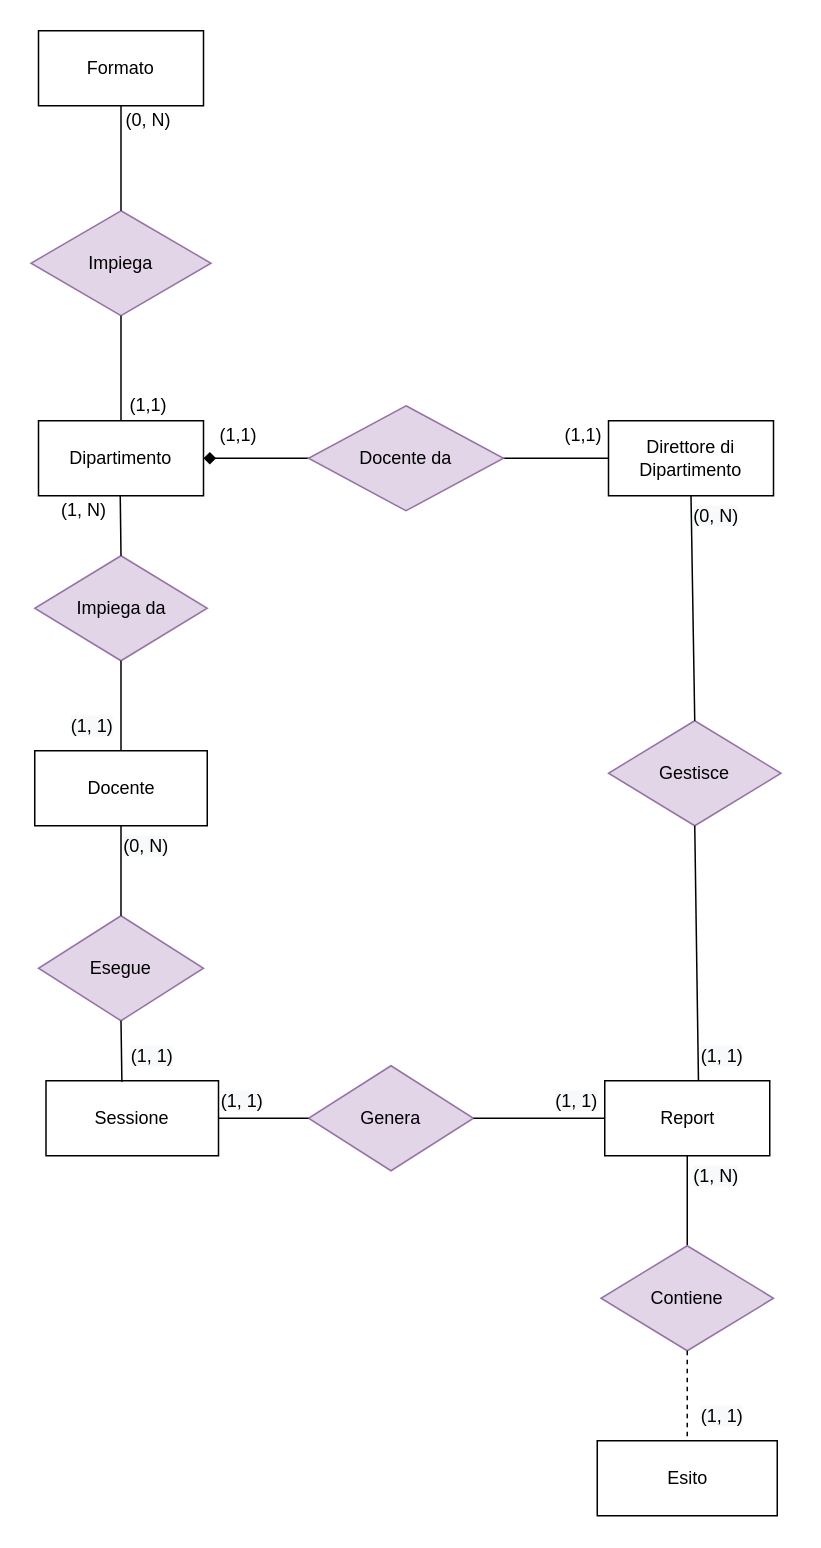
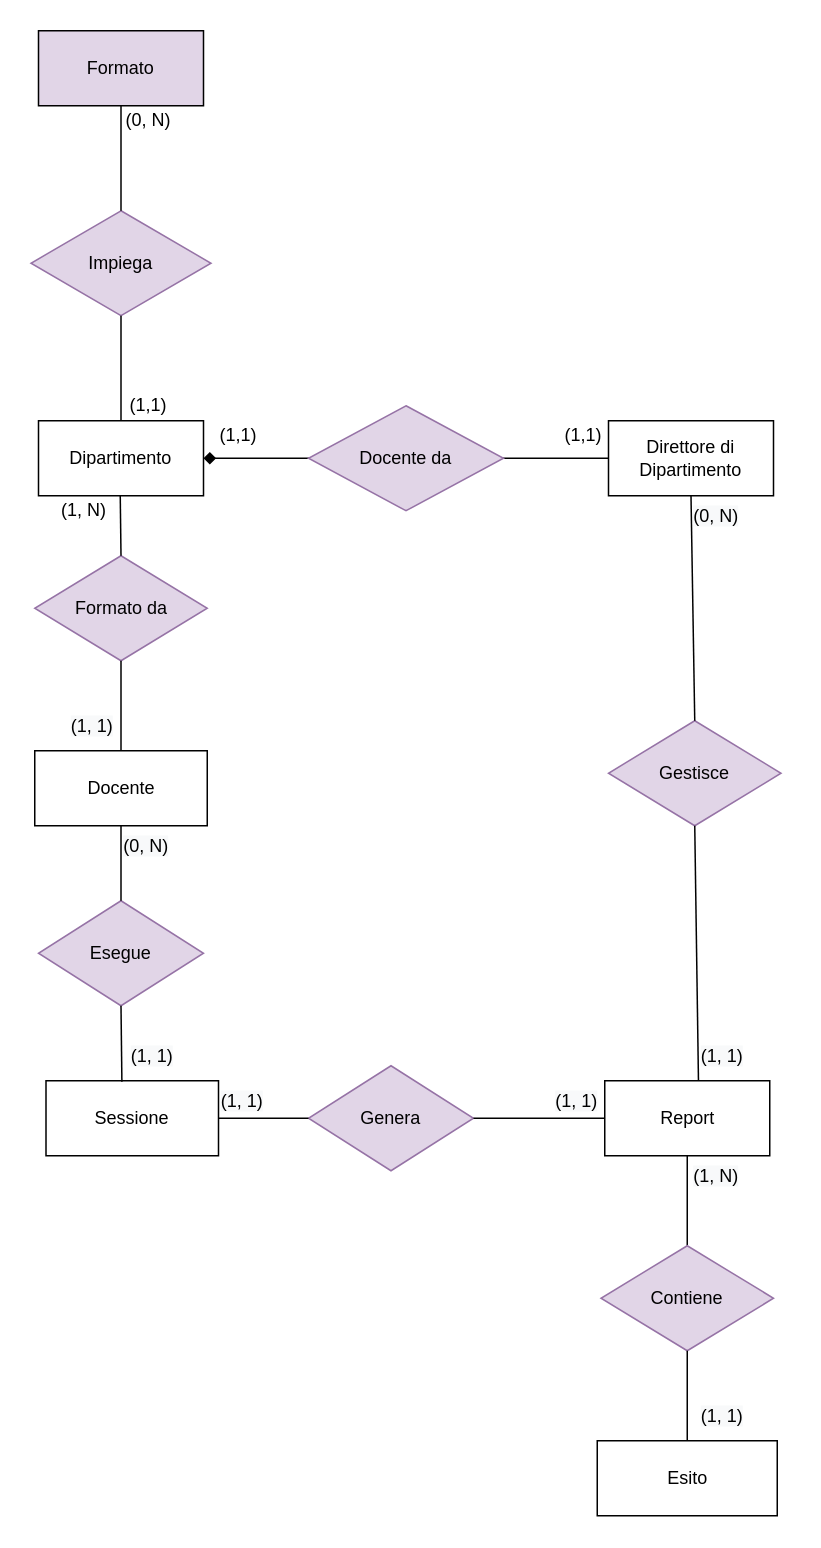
- <mxCell id="10" value="Formato" style="rounded=0;whiteSpace=wrap;html=1;" vertex="1" parent="1"><mxGeometry x="25" y="20" width="110" height="50" as="geometry" /></mxCell>
+ <mxCell id="10" value="Formato" style="rounded=0;whiteSpace=wrap;html=1;fillColor=#e1d5e7;" vertex="1" parent="1"><mxGeometry x="25" y="20" width="110" height="50" as="geometry" /></mxCell>
- <mxCell id="3" value="Impiega da" style="rhombus;whiteSpace=wrap;html=1;fillColor=#e1d5e7;strokeColor=#9673a6;" vertex="1" parent="1"><mxGeometry x="22.5" y="370" width="115" height="70" as="geometry" /></mxCell>
+ <mxCell id="3" value="Formato da" style="rhombus;whiteSpace=wrap;html=1;fillColor=#e1d5e7;strokeColor=#9673a6;" vertex="1" parent="1"><mxGeometry x="22.5" y="370" width="115" height="70" as="geometry" /></mxCell>
- <mxCell id="13" value="Esegue" style="rhombus;whiteSpace=wrap;html=1;fillColor=#e1d5e7;strokeColor=#9673a6;" vertex="1" parent="1"><mxGeometry x="25" y="610" width="110" height="70" as="geometry" /></mxCell>
+ <mxCell id="13" value="Esegue" style="rhombus;whiteSpace=wrap;html=1;fillColor=#e1d5e7;strokeColor=#9673a6;" vertex="1" parent="1"><mxGeometry x="25" y="600" width="110" height="70" as="geometry" /></mxCell>
- <mxCell id="21" value="" style="endArrow=none;html=1;rounded=0;exitX=0.5;exitY=1;exitDx=0;exitDy=0;entryX=0.5;entryY=0;entryDx=0;entryDy=0;dashed=1;" edge="1" parent="1" source="20" target="22"><mxGeometry width="50" height="50" relative="1" as="geometry"><mxPoint x="475" y="840" as="sourcePoint" /><mxPoint x="460" y="960" as="targetPoint" /></mxGeometry></mxCell>
+ <mxCell id="21" value="" style="endArrow=none;html=1;rounded=0;exitX=0.5;exitY=1;exitDx=0;exitDy=0;entryX=0.5;entryY=0;entryDx=0;entryDy=0;" edge="1" parent="1" source="20" target="22"><mxGeometry width="50" height="50" relative="1" as="geometry"><mxPoint x="475" y="840" as="sourcePoint" /><mxPoint x="460" y="960" as="targetPoint" /></mxGeometry></mxCell>
